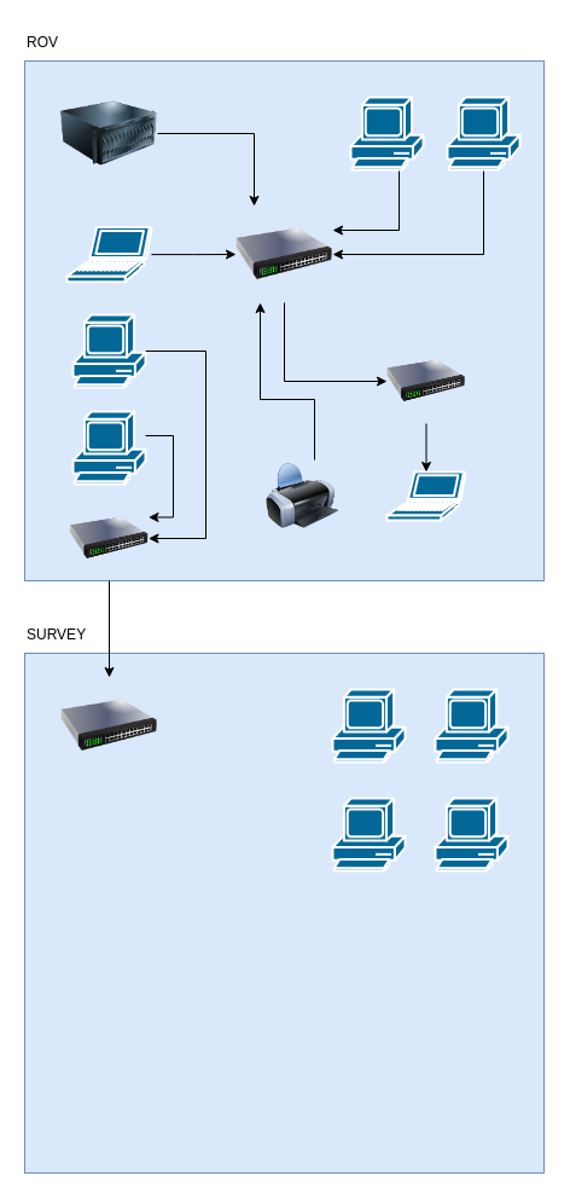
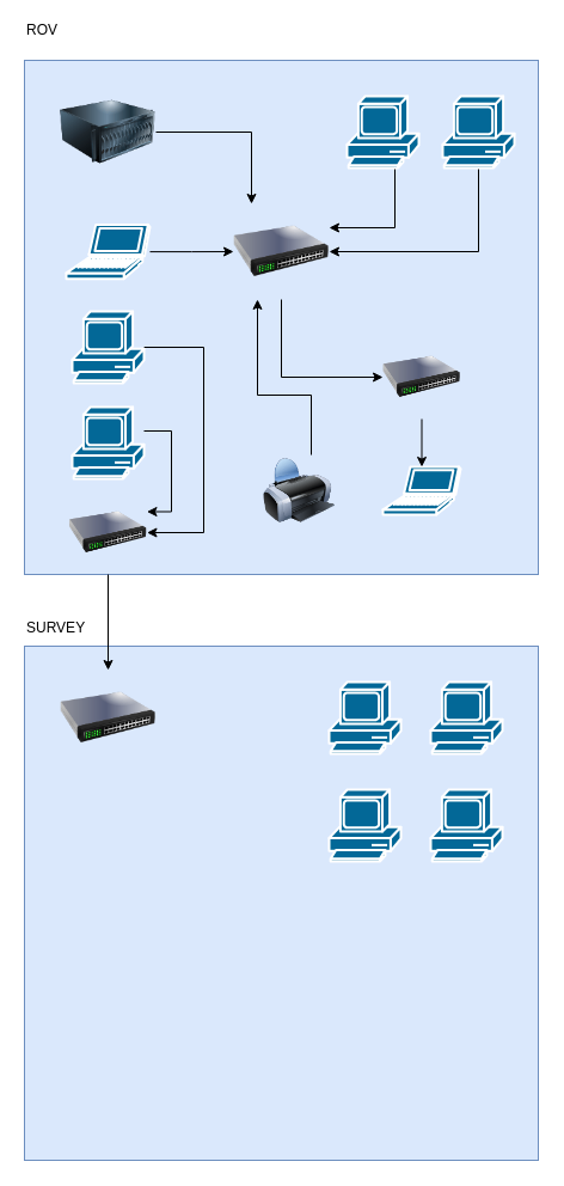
- <mxCell id="3" value="ROV" style="text;html=1;align=left;verticalAlign=middle;resizable=0;points=[];autosize=1;strokeColor=none;fillColor=none;" vertex="1" parent="1"><mxGeometry x="20" y="20" width="50" height="30" as="geometry" /></mxCell>
+ <mxCell id="3" value="ROV" style="text;html=1;align=left;verticalAlign=middle;resizable=0;points=[];autosize=1;strokeColor=none;fillColor=none;" vertex="1" parent="1"><mxGeometry x="20" y="10" width="50" height="30" as="geometry" /></mxCell>
